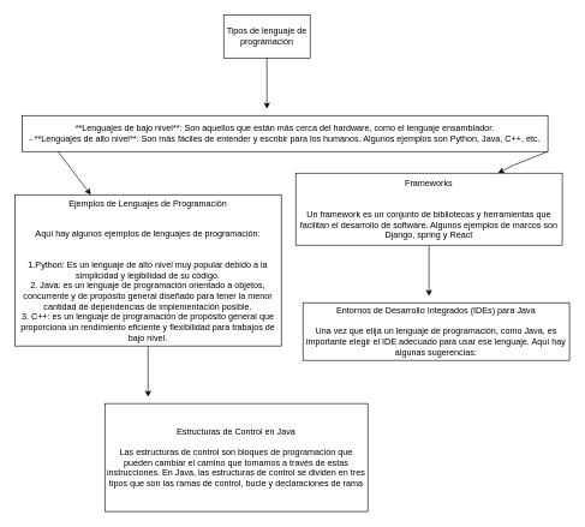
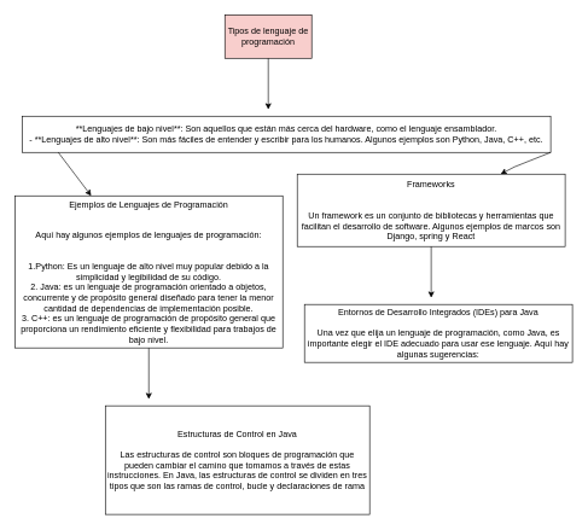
- <mxCell id="2" value="Tipos de lenguaje de programación" style="rounded=0;whiteSpace=wrap;html=1;" vertex="1" parent="1"><mxGeometry x="310" y="20" width="120" height="60" as="geometry" /></mxCell>
+ <mxCell id="2" value="Tipos de lenguaje de programación" style="rounded=0;whiteSpace=wrap;html=1;fillColor=#f8cecc;" vertex="1" parent="1"><mxGeometry x="310" y="20" width="120" height="60" as="geometry" /></mxCell>
